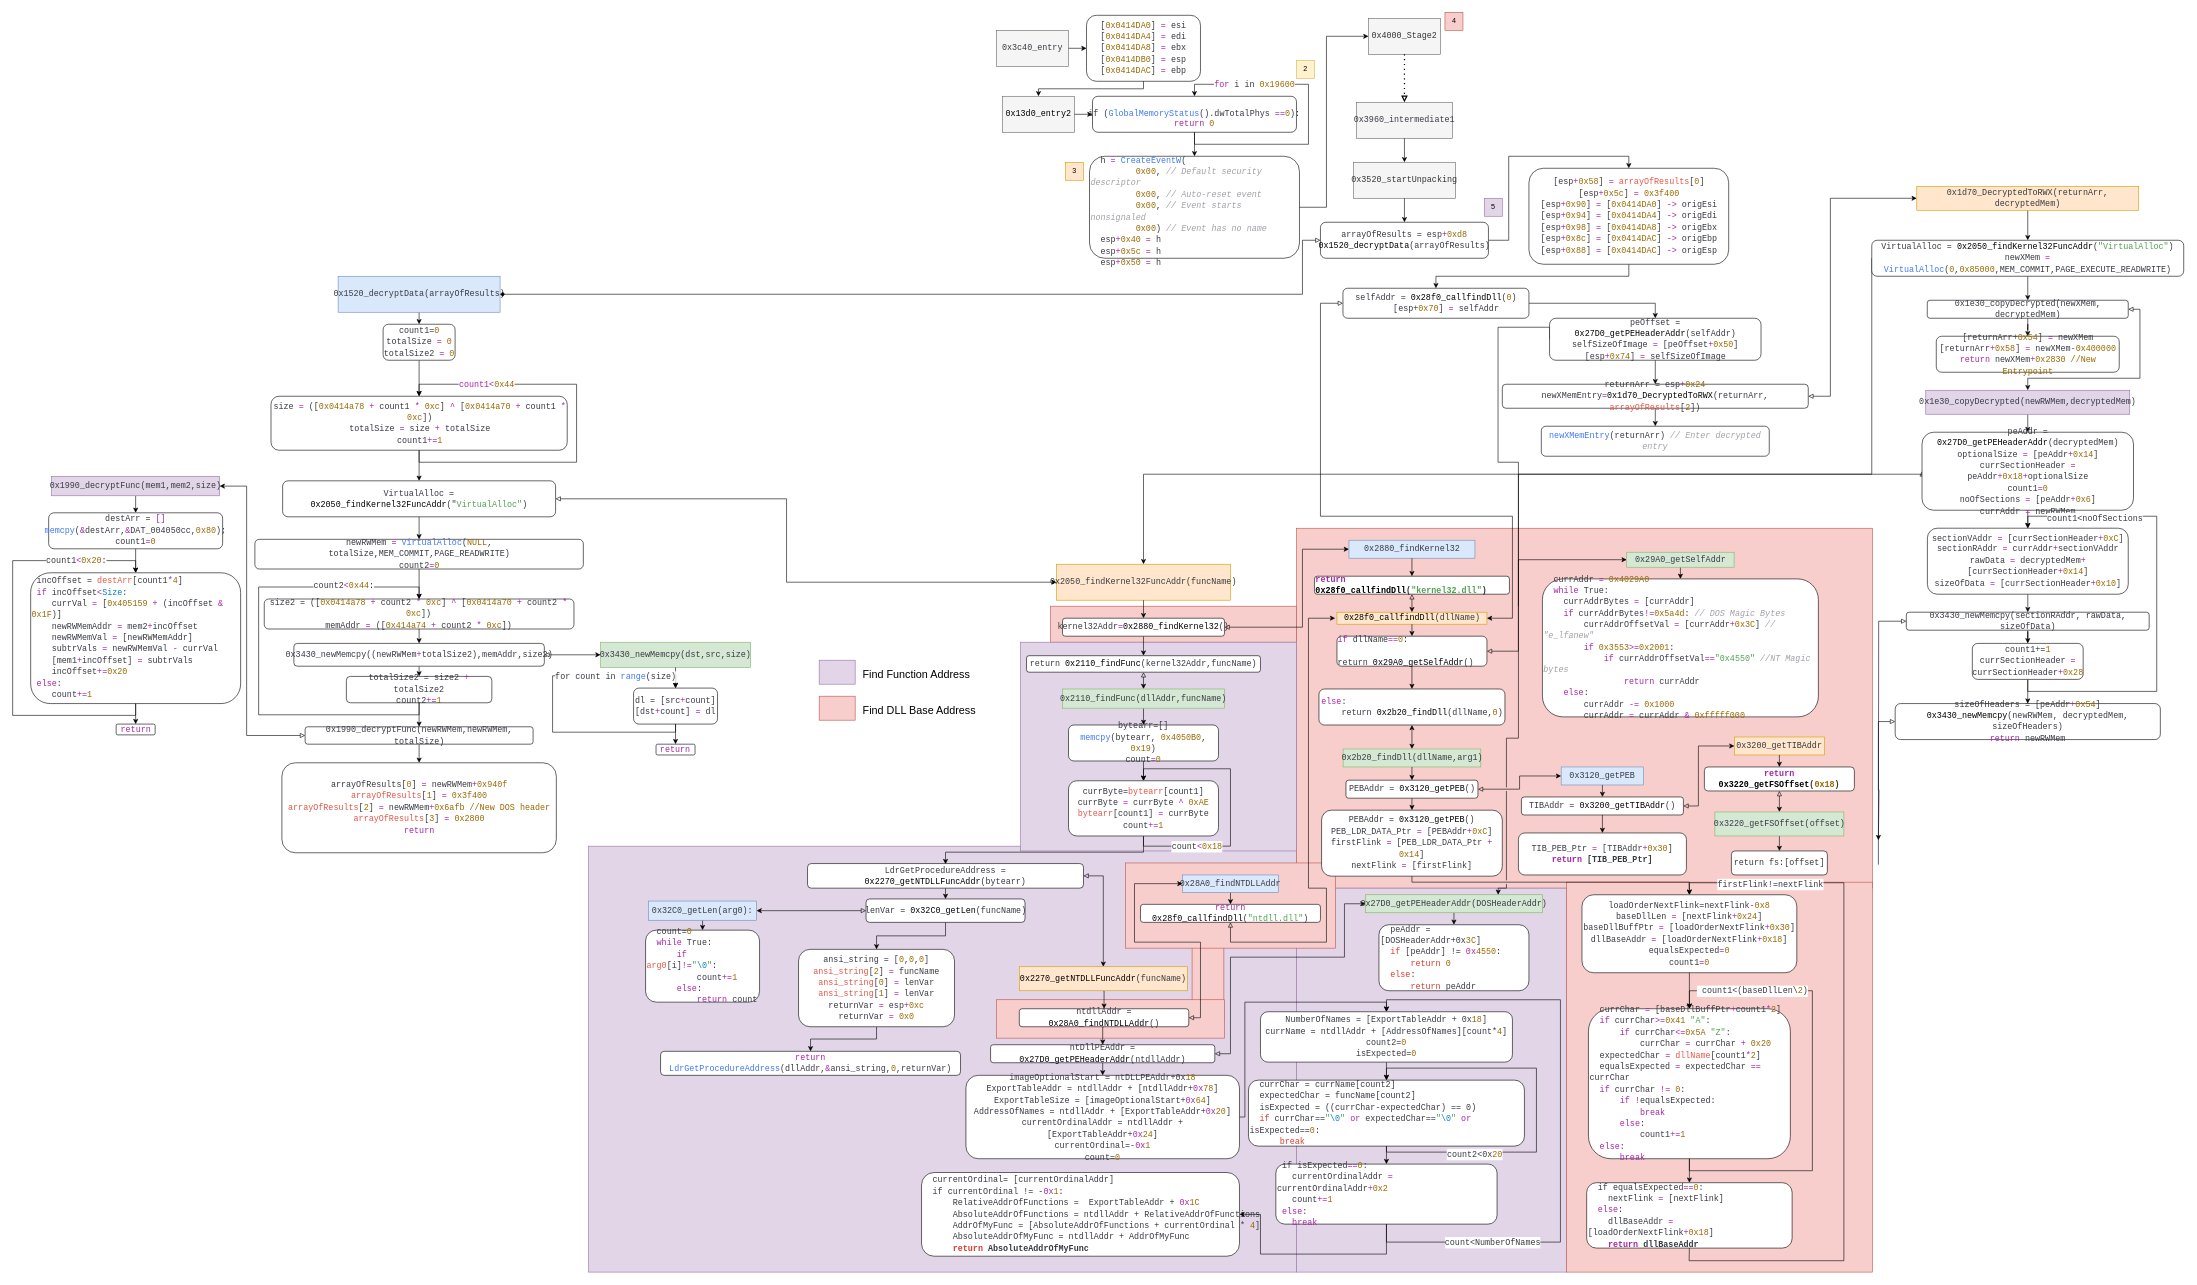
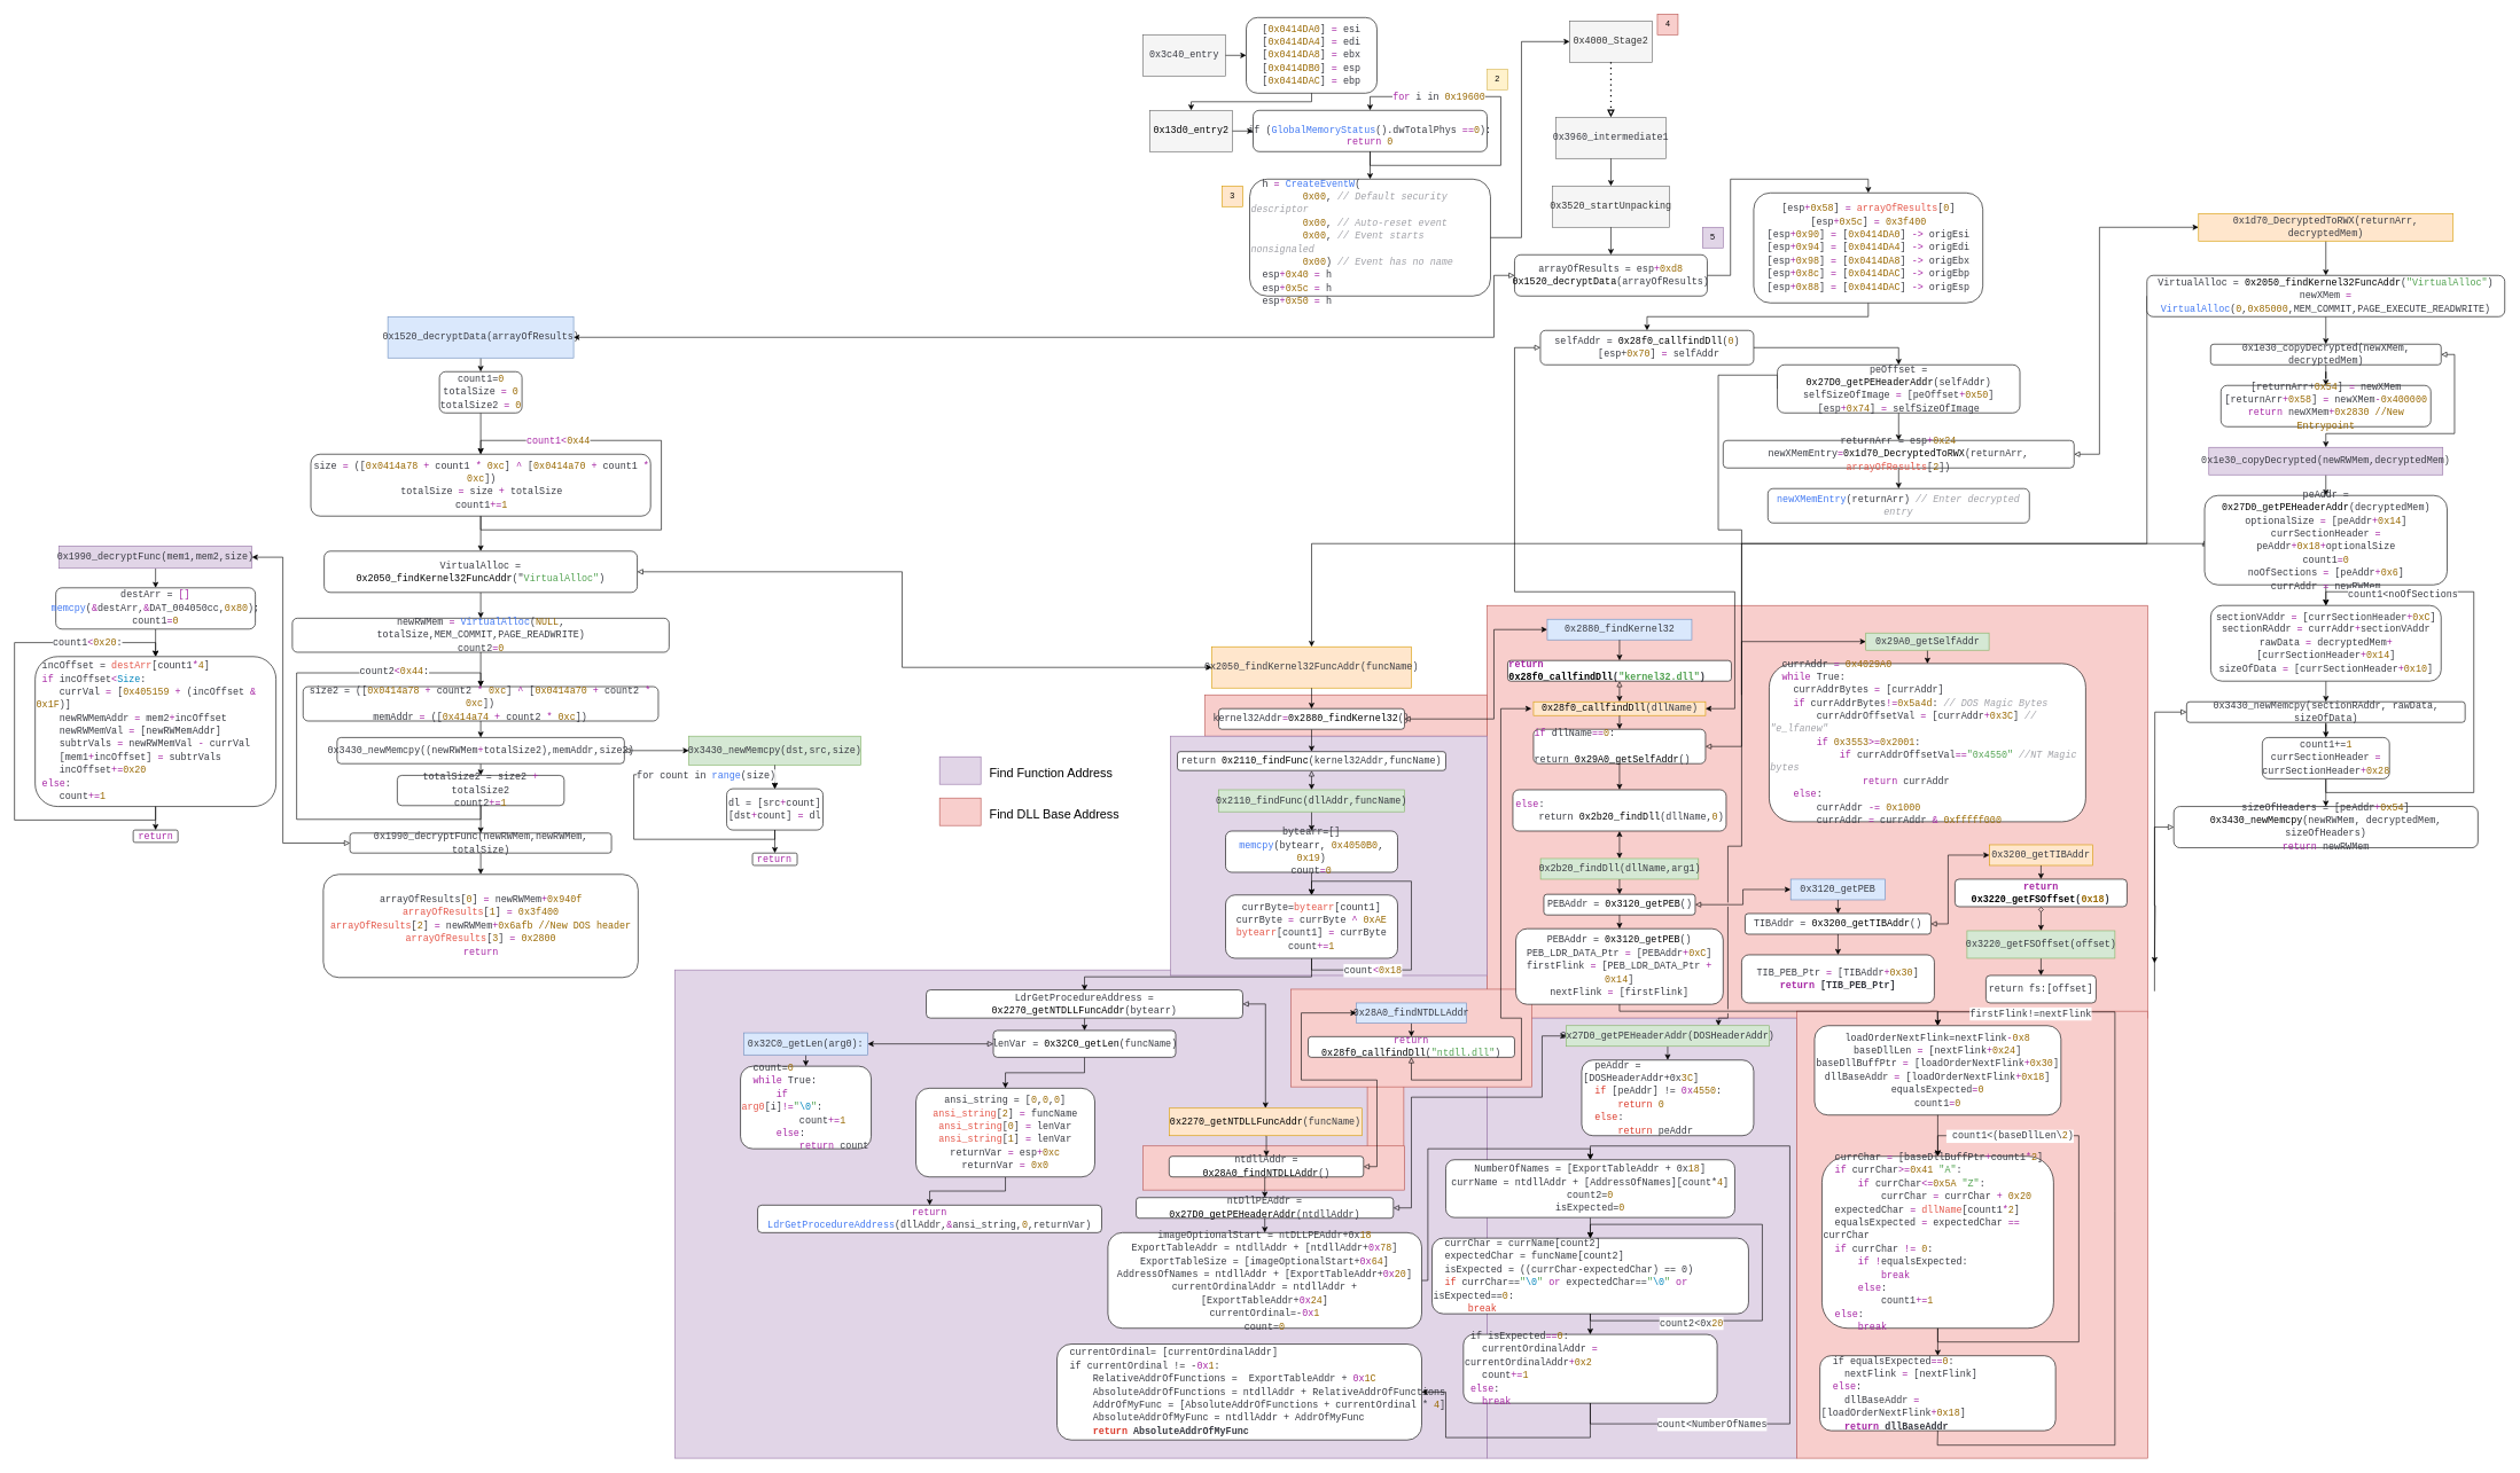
- <mxCell id="30" style="edgeStyle=orthogonalEdgeStyle;rounded=0;orthogonalLoop=1;jettySize=auto;html=1;exitX=0;exitY=0.5;exitDx=0;exitDy=0;entryX=1;entryY=0.5;entryDx=0;entryDy=0;startArrow=block;startFill=0;endArrow=diamond;" edge="1" parent="1" source="32" target="26"><mxGeometry relative="1" as="geometry"><Array as="points"><mxPoint x="2170" y="400" /><mxPoint x="2170" y="490" /></Array></mxGeometry></mxCell>
+ <mxCell id="30" style="edgeStyle=orthogonalEdgeStyle;rounded=0;orthogonalLoop=1;jettySize=auto;html=1;exitX=0;exitY=0.5;exitDx=0;exitDy=0;entryX=1;entryY=0.5;entryDx=0;entryDy=0;startArrow=block;startFill=0;" edge="1" parent="1" source="32" target="26"><mxGeometry relative="1" as="geometry"><Array as="points"><mxPoint x="2170" y="400" /><mxPoint x="2170" y="490" /></Array></mxGeometry></mxCell>
- <mxCell id="68" style="edgeStyle=orthogonalEdgeStyle;rounded=0;orthogonalLoop=1;jettySize=auto;html=1;exitX=0.5;exitY=0;exitDx=0;exitDy=0;entryX=0.5;entryY=1;entryDx=0;entryDy=0;startArrow=classic;startFill=1;endArrow=block;endFill=0;" edge="1" parent="1" source="69" target="66"><mxGeometry relative="1" as="geometry" /></mxCell>
+ <mxCell id="68" style="edgeStyle=orthogonalEdgeStyle;rounded=0;orthogonalLoop=1;jettySize=auto;html=1;exitX=0.5;exitY=0;exitDx=0;exitDy=0;entryX=0.5;entryY=1;entryDx=0;entryDy=0;startArrow=classic;startFill=1;endArrow=diamond;endFill=0;" edge="1" parent="1" source="69" target="66"><mxGeometry relative="1" as="geometry" /></mxCell>
